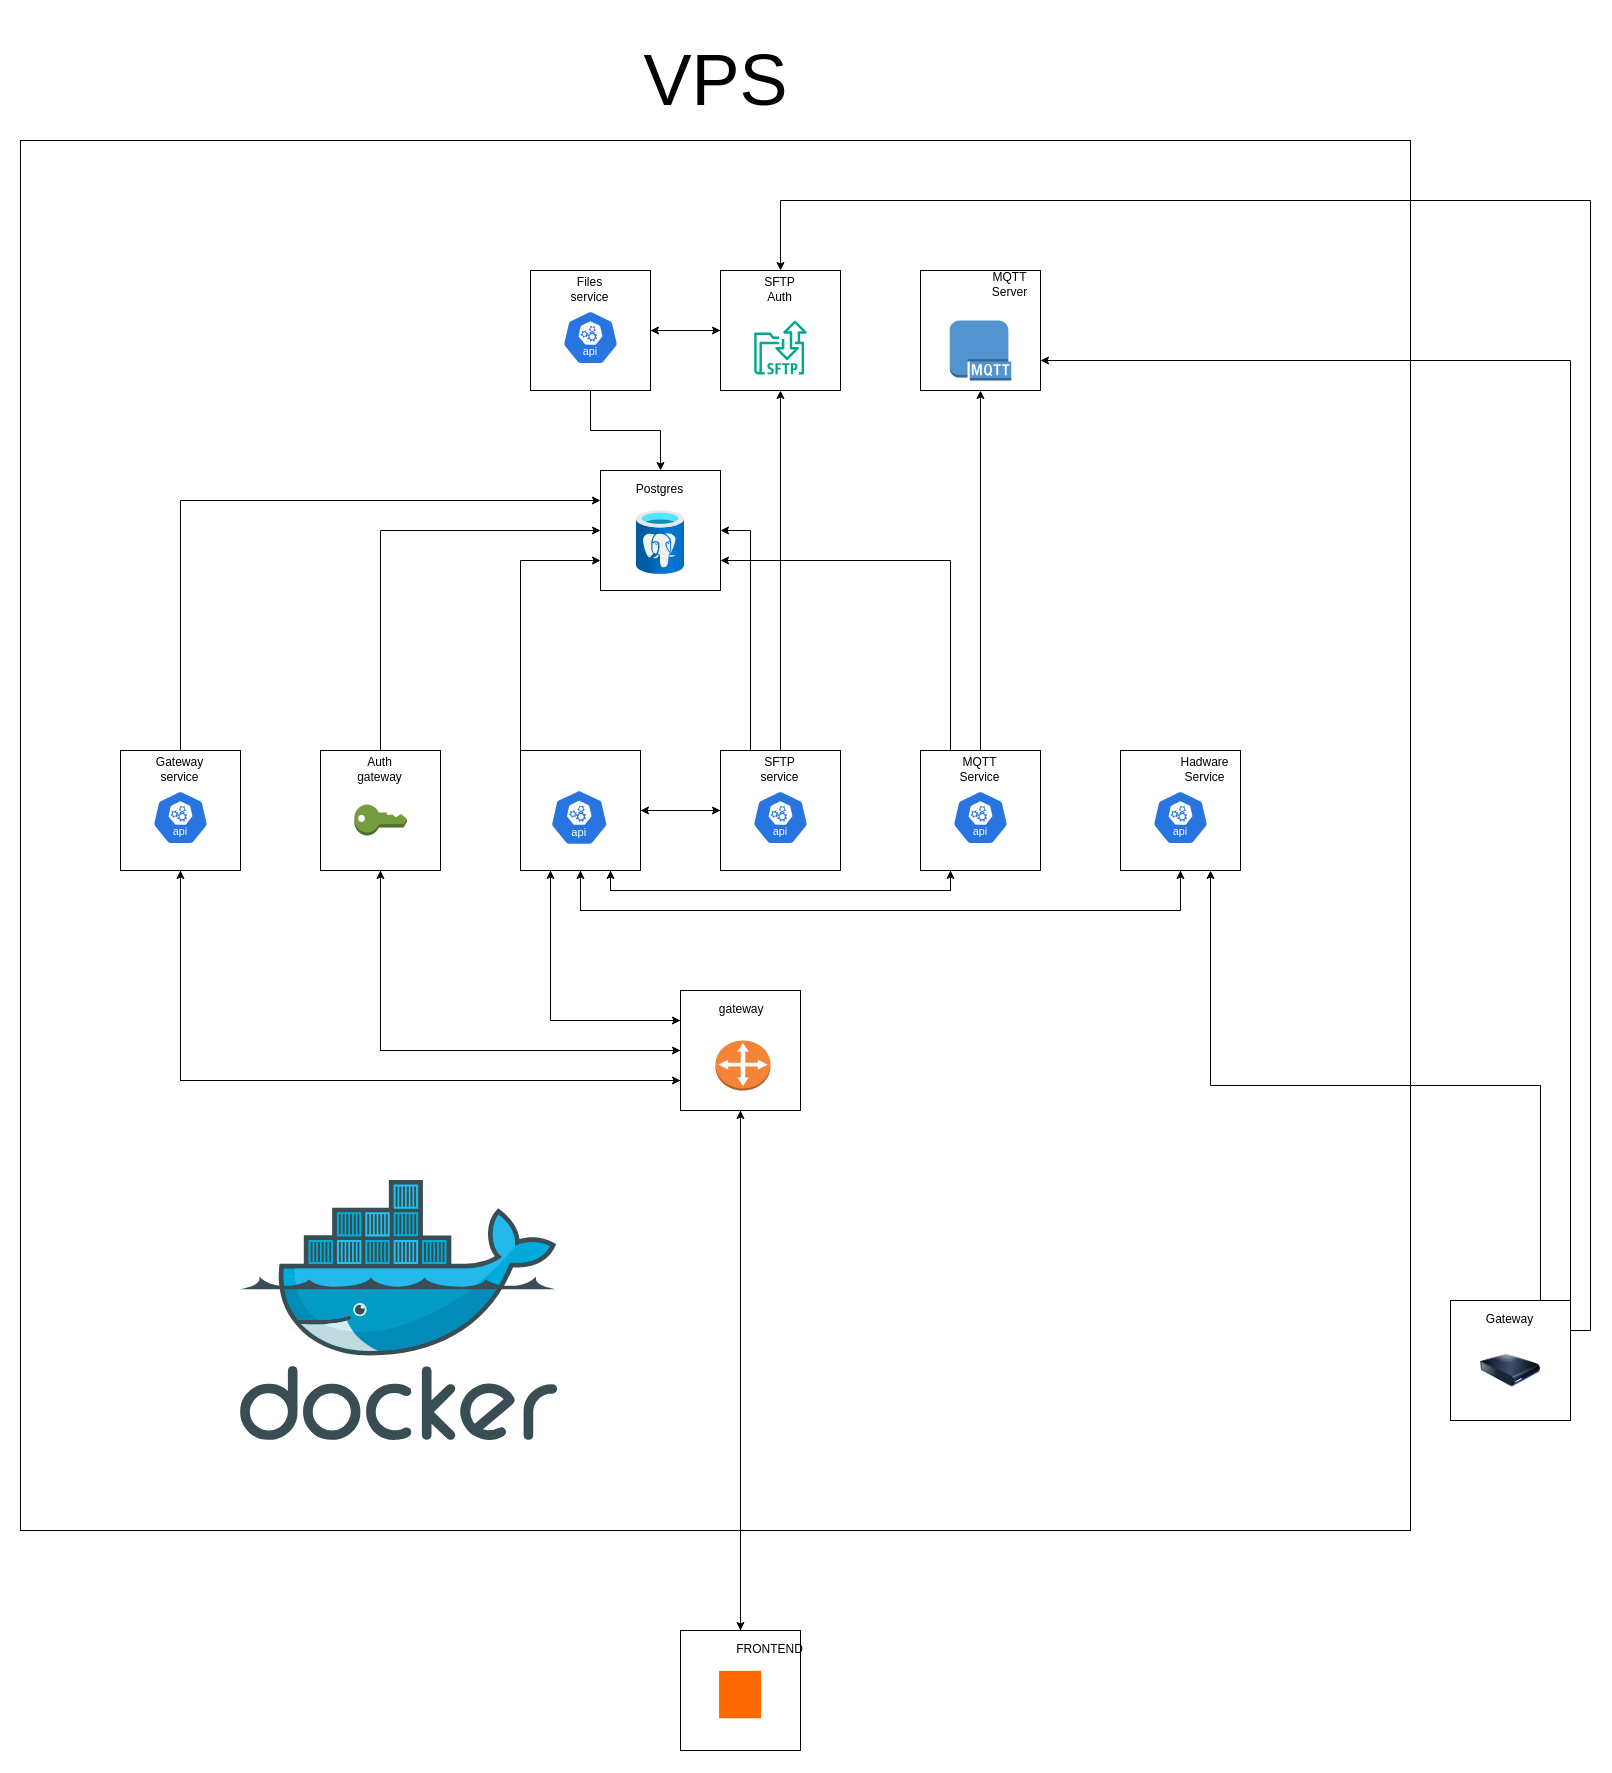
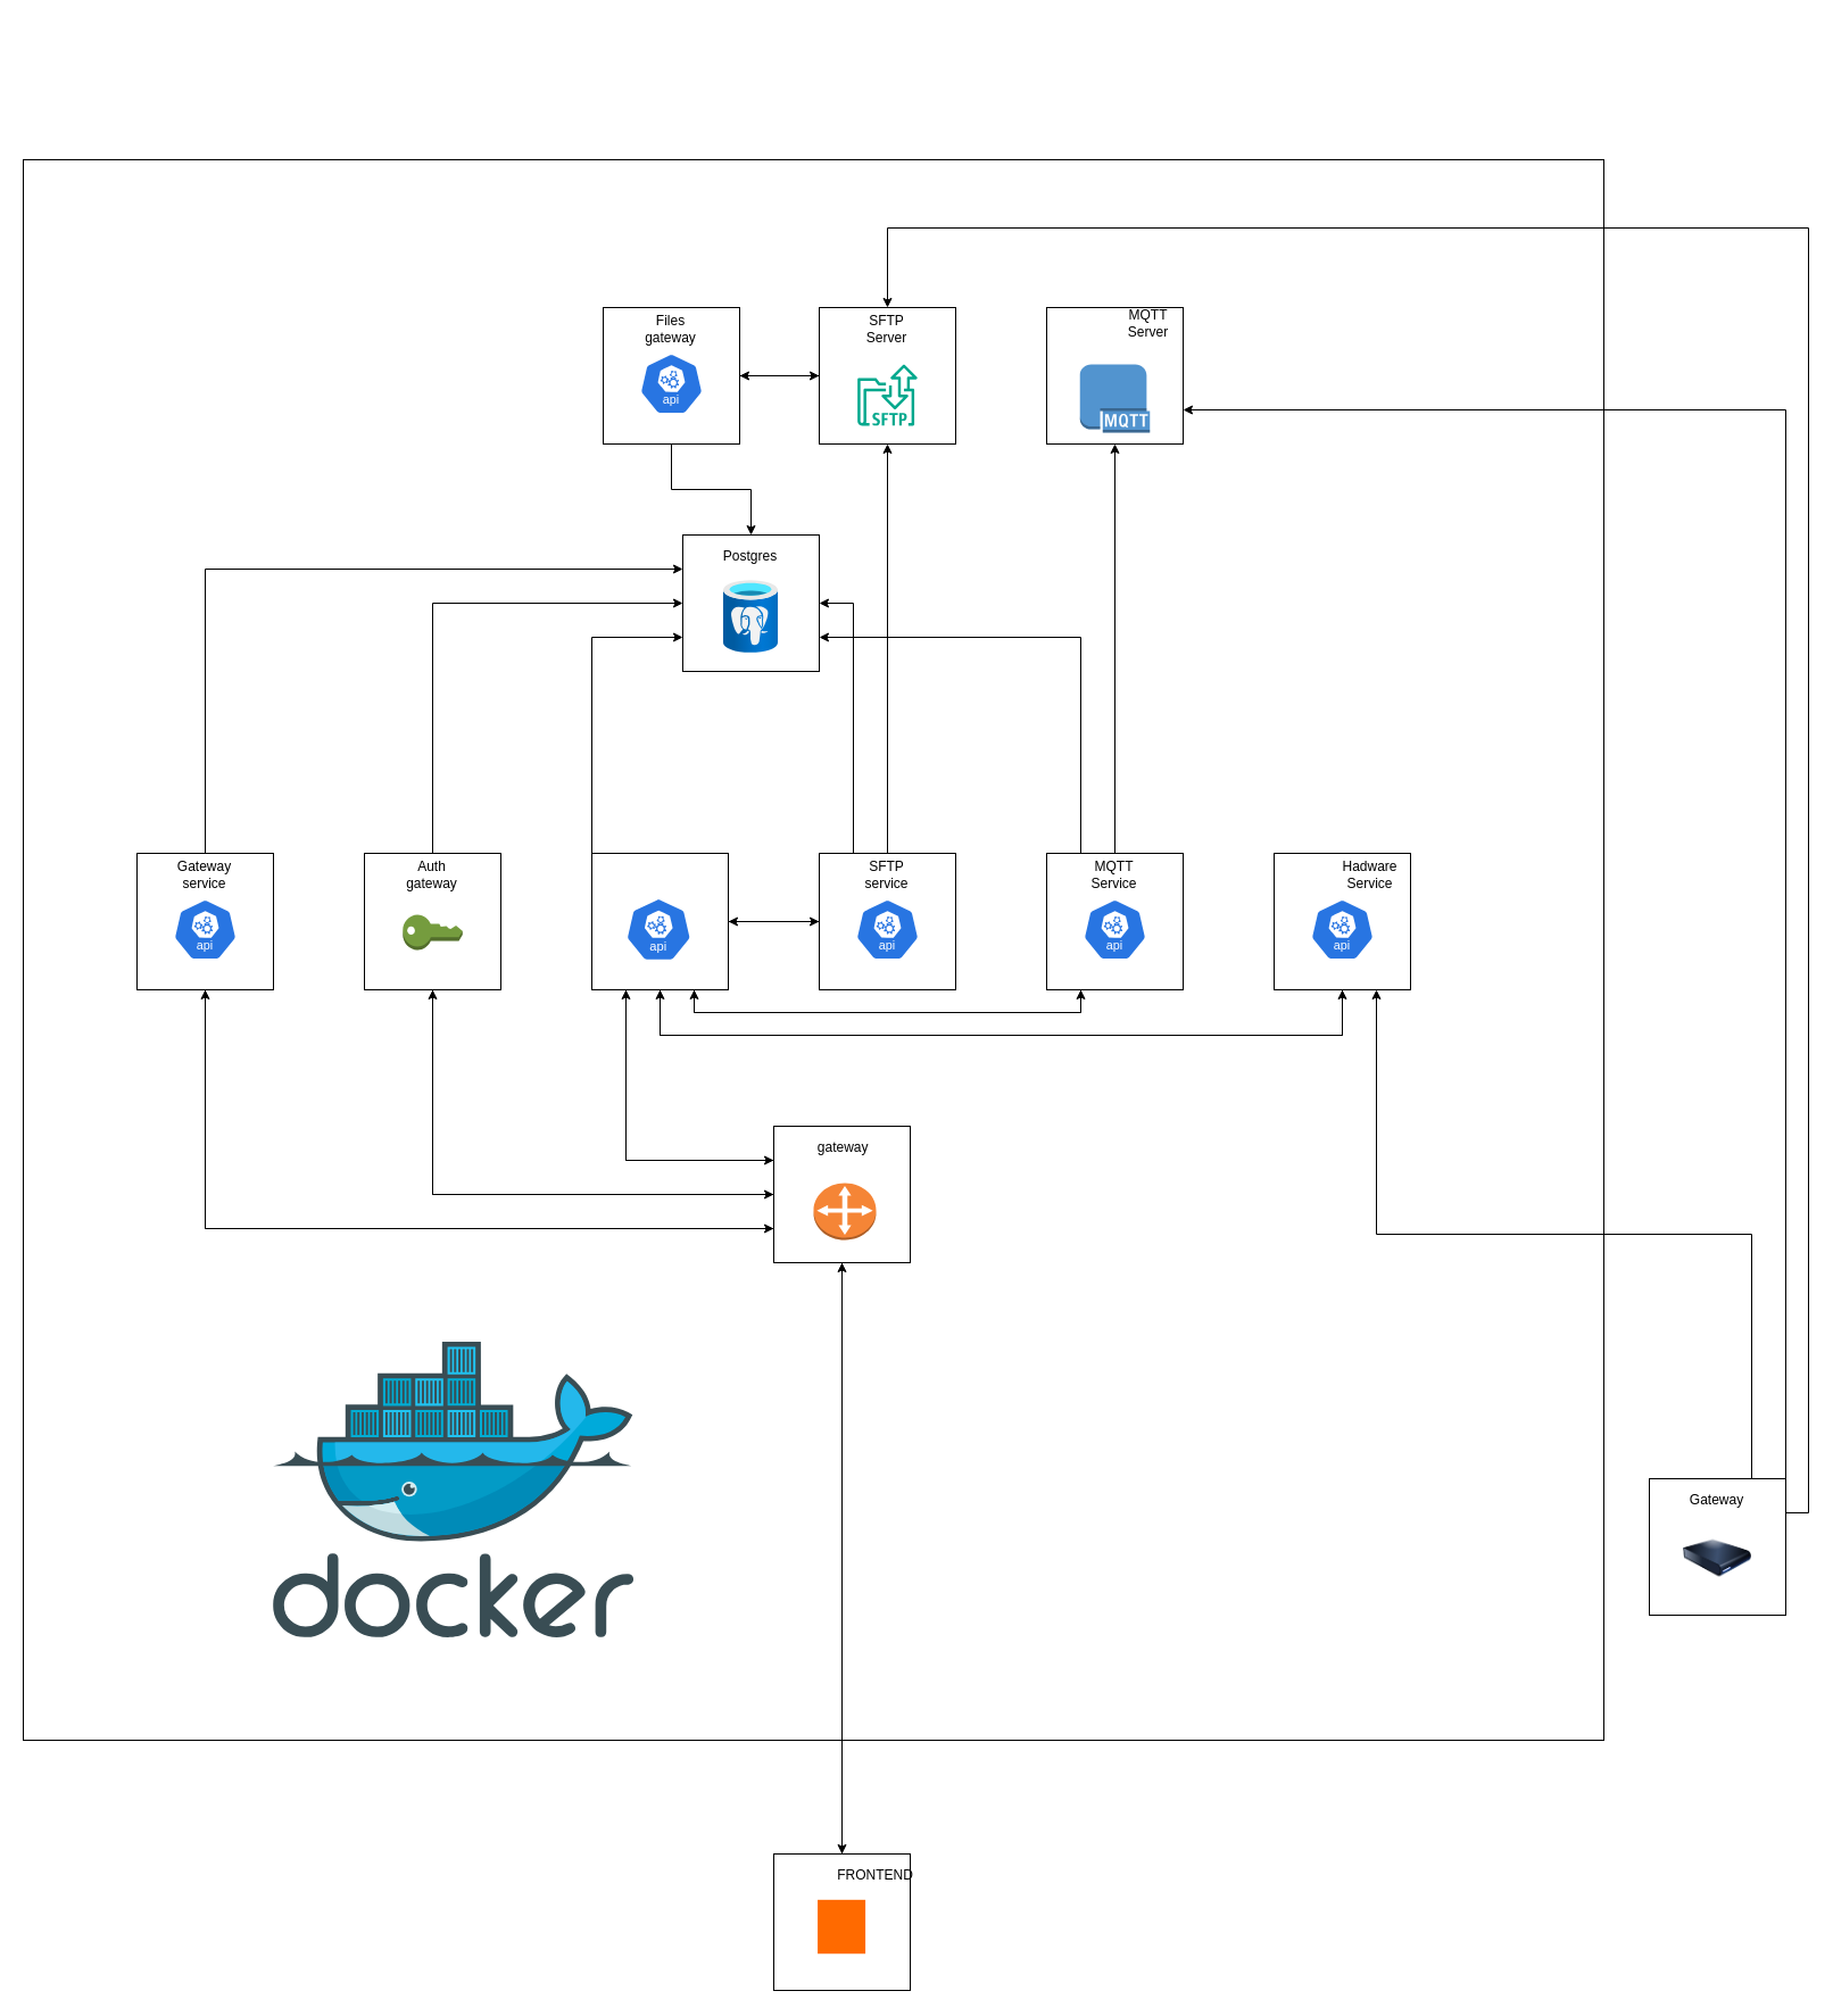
- <mxCell id="3" value="&lt;font style=&quot;font-size: 72px;&quot;&gt;VPS&lt;/font&gt;" style="text;html=1;align=center;verticalAlign=middle;whiteSpace=wrap;rounded=0;" parent="1" vertex="1"><mxGeometry x="473.75" y="20" width="482.5" height="120" as="geometry" /></mxCell>
- <mxCell id="37" value="&lt;div&gt;Files&lt;/div&gt;&lt;div&gt;service&lt;/div&gt;" style="text;html=1;align=center;verticalAlign=middle;whiteSpace=wrap;rounded=0;" vertex="1" parent="35"><mxGeometry x="39.429" y="9.0" width="41.143" height="20.571" as="geometry" /></mxCell>
+ <mxCell id="37" value="&lt;div&gt;Files&lt;/div&gt;&lt;div&gt;gateway&lt;/div&gt;" style="text;html=1;align=center;verticalAlign=middle;whiteSpace=wrap;rounded=0;" vertex="1" parent="35"><mxGeometry x="39.429" y="9.0" width="41.143" height="20.571" as="geometry" /></mxCell>
- <mxCell id="21" value="SFTP Auth" style="text;html=1;align=center;verticalAlign=middle;whiteSpace=wrap;rounded=0;" vertex="1" parent="19"><mxGeometry x="39.429" y="9.0" width="41.143" height="20.571" as="geometry" /></mxCell>
+ <mxCell id="21" value="SFTP Server" style="text;html=1;align=center;verticalAlign=middle;whiteSpace=wrap;rounded=0;" vertex="1" parent="19"><mxGeometry x="39.429" y="9.0" width="41.143" height="20.571" as="geometry" /></mxCell>
